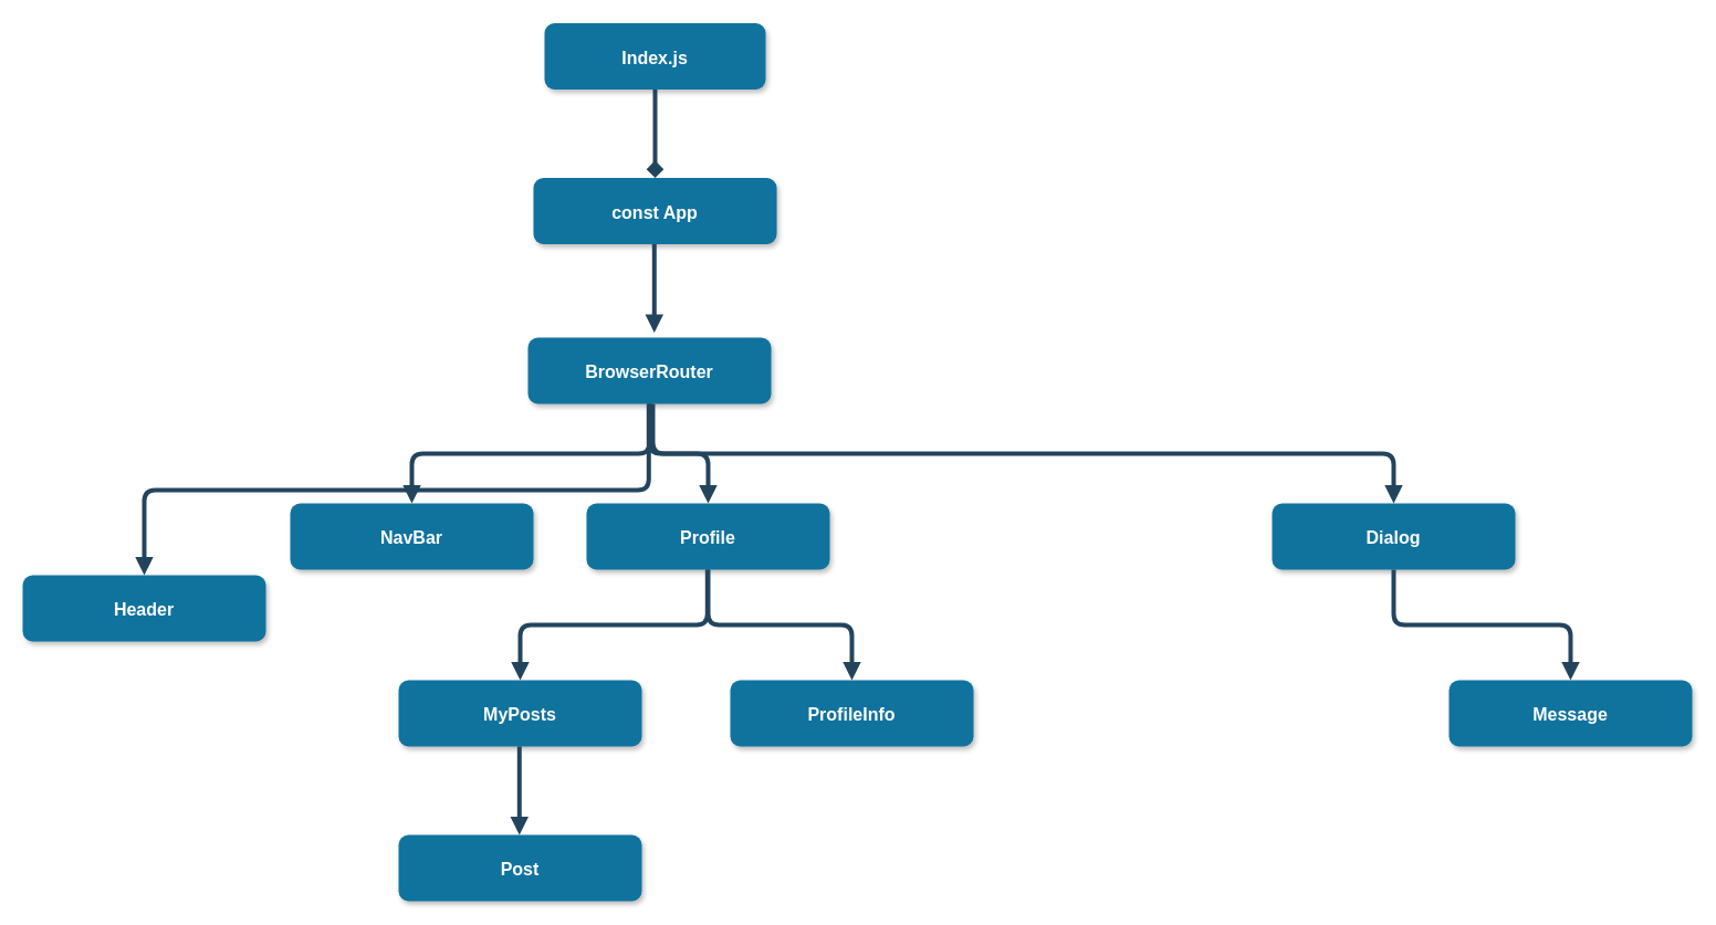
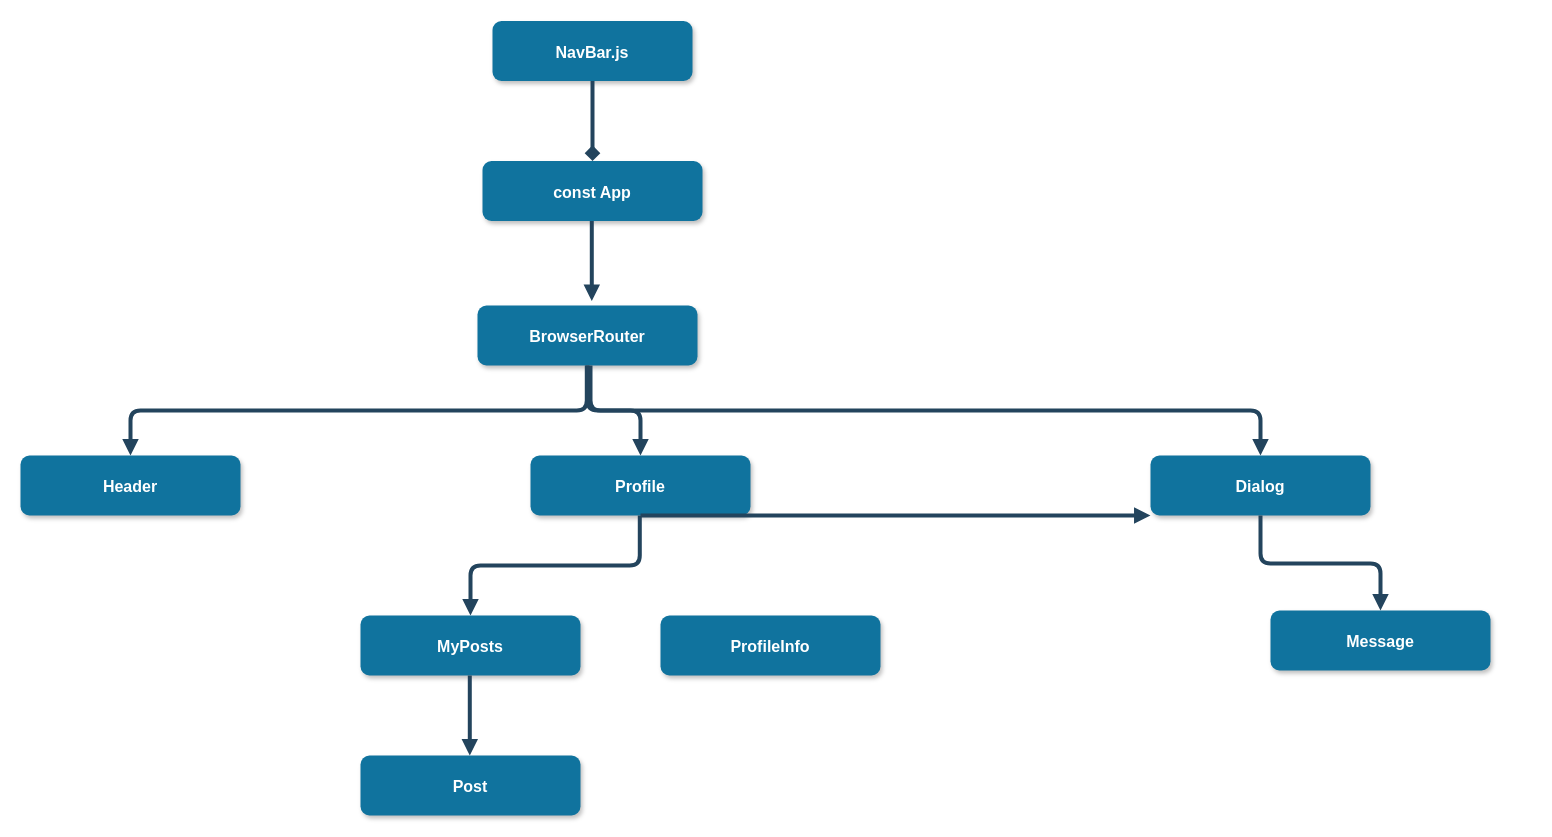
- <mxCell id="2" value="Index.js" style="rounded=1;fillColor=#10739E;strokeColor=none;shadow=1;gradientColor=none;fontStyle=1;fontColor=#FFFFFF;fontSize=16;" parent="1" vertex="1"><mxGeometry x="492" y="20.5" width="200" height="60" as="geometry" /></mxCell>
+ <mxCell id="2" value="NavBar.js" style="rounded=1;fillColor=#10739E;strokeColor=none;shadow=1;gradientColor=none;fontStyle=1;fontColor=#FFFFFF;fontSize=16;" parent="1" vertex="1"><mxGeometry x="492" y="20.5" width="200" height="60" as="geometry" /></mxCell>
- <mxCell id="13" value="" style="edgeStyle=elbowEdgeStyle;elbow=vertical;strokeWidth=4;endArrow=block;endFill=1;fontStyle=1;strokeColor=#23445D;fontSize=16;entryX=0.5;entryY=0;entryDx=0;entryDy=0;exitX=0.5;exitY=1;exitDx=0;exitDy=0;" edge="1" parent="1" source="5" target="8"><mxGeometry x="36.29" y="470" width="100" height="100" as="geometry"><mxPoint x="606.29" y="385" as="sourcePoint" /><mxPoint x="150" y="475" as="targetPoint" /></mxGeometry></mxCell>
- <mxCell id="8" value="NavBar" style="rounded=1;fillColor=#10739E;strokeColor=none;shadow=1;gradientColor=none;fontStyle=1;fontColor=#FFFFFF;fontSize=16;" vertex="1" parent="1"><mxGeometry x="262" y="455" width="220" height="60" as="geometry" /></mxCell>
- <mxCell id="7" value="Header" style="rounded=1;fillColor=#10739E;strokeColor=none;shadow=1;gradientColor=none;fontStyle=1;fontColor=#FFFFFF;fontSize=16;" vertex="1" parent="1"><mxGeometry x="20" y="520" width="220" height="60" as="geometry" /></mxCell>
+ <mxCell id="7" value="Header" style="rounded=1;fillColor=#10739E;strokeColor=none;shadow=1;gradientColor=none;fontStyle=1;fontColor=#FFFFFF;fontSize=16;" vertex="1" parent="1"><mxGeometry x="20" y="455" width="220" height="60" as="geometry" /></mxCell>
- <mxCell id="18" value="" style="edgeStyle=elbowEdgeStyle;elbow=vertical;strokeWidth=4;endArrow=block;endFill=1;fontStyle=1;strokeColor=#23445D;fontSize=16;exitX=0.5;exitY=1;exitDx=0;exitDy=0;" edge="1" parent="1" source="9" target="17"><mxGeometry x="79.29" y="610" width="100" height="100" as="geometry"><mxPoint x="649.29" y="525" as="sourcePoint" /><mxPoint x="480" y="625" as="targetPoint" /></mxGeometry></mxCell>
+ <mxCell id="18" value="" style="edgeStyle=elbowEdgeStyle;elbow=vertical;strokeWidth=4;endArrow=block;endFill=1;fontStyle=1;strokeColor=#23445D;fontSize=16;exitX=0.5;exitY=1;exitDx=0;exitDy=0;" edge="1" parent="1" source="9" target="10"><mxGeometry x="79.29" y="610" width="100" height="100" as="geometry"><mxPoint x="649.29" y="525" as="sourcePoint" /><mxPoint x="480" y="625" as="targetPoint" /></mxGeometry></mxCell>
- <mxCell id="21" value="Message" style="rounded=1;fillColor=#10739E;strokeColor=none;shadow=1;gradientColor=none;fontStyle=1;fontColor=#FFFFFF;fontSize=16;" vertex="1" parent="1"><mxGeometry x="1310" y="615" width="220" height="60" as="geometry" /></mxCell>
+ <mxCell id="21" value="Message" style="rounded=1;fillColor=#10739E;strokeColor=none;shadow=1;gradientColor=none;fontStyle=1;fontColor=#FFFFFF;fontSize=16;" vertex="1" parent="1"><mxGeometry x="1270" y="610" width="220" height="60" as="geometry" /></mxCell>
